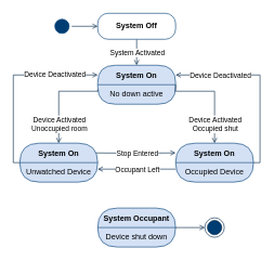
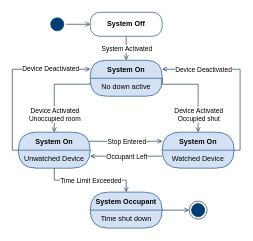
- <mxCell id="13" value="Occupied Device" style="text;html=1;strokeColor=none;fillColor=none;align=center;verticalAlign=middle;spacingLeft=4;spacingRight=4;whiteSpace=wrap;overflow=hidden;rotatable=0;fontColor=#000000;" parent="12" vertex="1"><mxGeometry y="30" width="120" height="30" as="geometry" /></mxCell>
+ <mxCell id="13" value="Watched Device" style="text;html=1;strokeColor=none;fillColor=none;align=center;verticalAlign=middle;spacingLeft=4;spacingRight=4;whiteSpace=wrap;overflow=hidden;rotatable=0;fontColor=#000000;" parent="12" vertex="1"><mxGeometry y="30" width="120" height="30" as="geometry" /></mxCell>
+ <mxCell id="24" style="edgeStyle=orthogonalEdgeStyle;rounded=0;orthogonalLoop=1;jettySize=auto;html=1;exitX=0.5;exitY=1;exitDx=0;exitDy=0;entryX=0.5;entryY=0;entryDx=0;entryDy=0;endArrow=open;endFill=0;endSize=6;strokeColor=#002546;" parent="1" source="9" target="14" edge="1"><mxGeometry relative="1" as="geometry" /></mxCell>
+ <mxCell id="25" value="Time Limit Exceeded" style="edgeLabel;html=1;align=center;verticalAlign=middle;resizable=0;points=[];" parent="24" vertex="1" connectable="0"><mxGeometry x="-0.345" y="2" relative="1" as="geometry"><mxPoint x="28" y="2" as="offset" /></mxGeometry></mxCell>
- <mxCell id="15" value="Device shut down" style="text;html=1;strokeColor=none;fillColor=none;align=center;verticalAlign=middle;spacingLeft=4;spacingRight=4;whiteSpace=wrap;overflow=hidden;rotatable=0;fontColor=#000000;" parent="14" vertex="1"><mxGeometry y="30" width="120" height="30" as="geometry" /></mxCell>
+ <mxCell id="15" value="Time shut down" style="text;html=1;strokeColor=none;fillColor=none;align=center;verticalAlign=middle;spacingLeft=4;spacingRight=4;whiteSpace=wrap;overflow=hidden;rotatable=0;fontColor=#000000;" parent="14" vertex="1"><mxGeometry y="30" width="120" height="30" as="geometry" /></mxCell>
